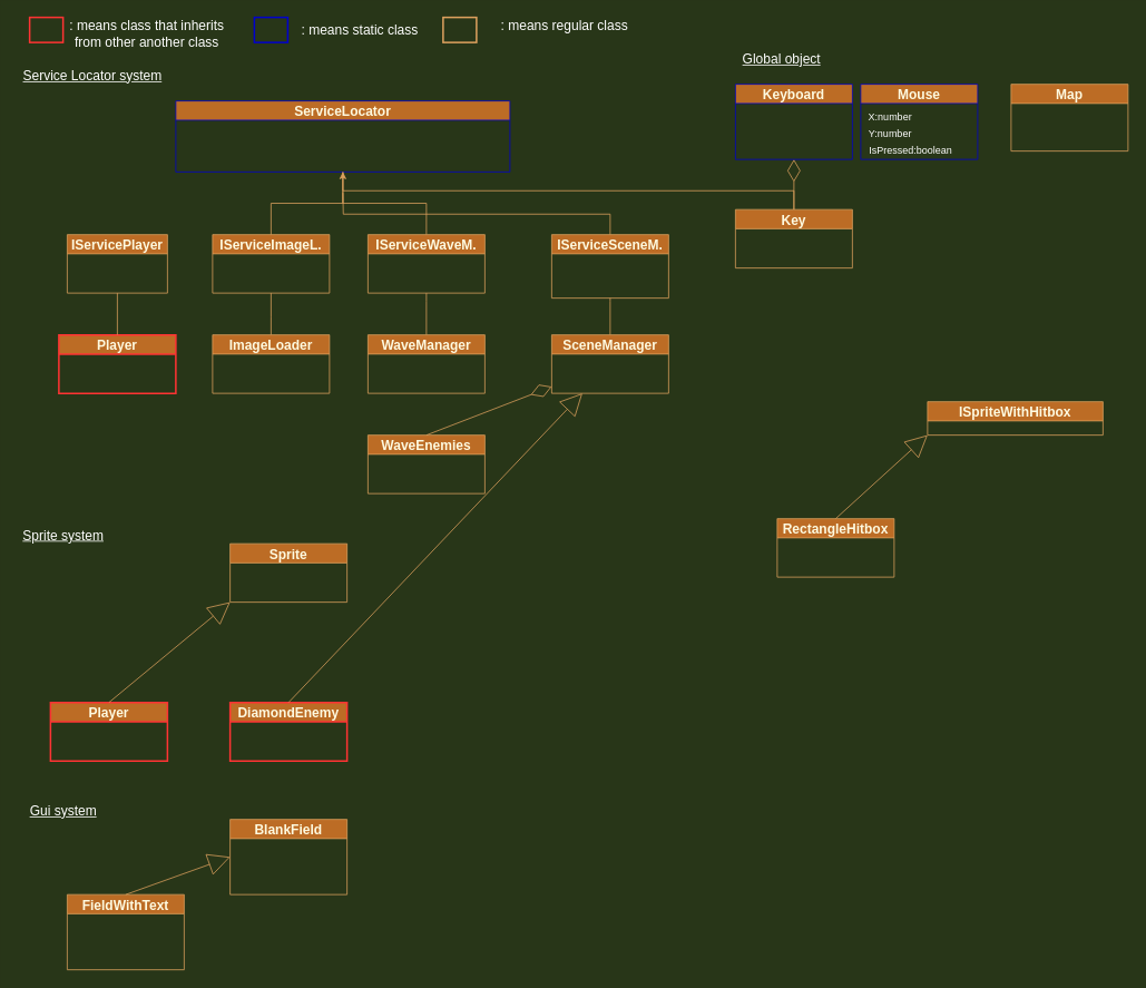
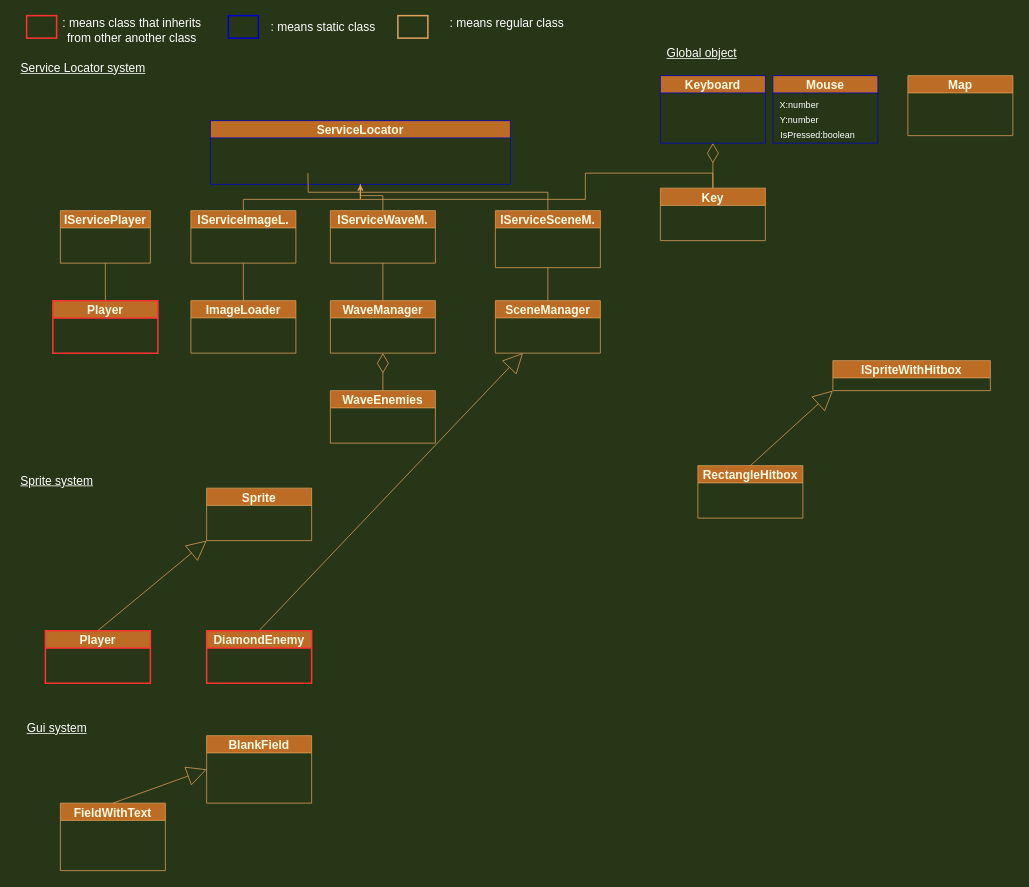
- <mxCell id="2" value="ServiceLocator" style="swimlane;fontSize=16;fillColor=#BC6C25;strokeColor=#0000CC;fontColor=#FEFAE0;" parent="1" vertex="1"><mxGeometry x="210" y="120" width="400" height="85" as="geometry"><mxRectangle x="190" y="20" width="150" height="23" as="alternateBounds" /></mxGeometry></mxCell>
+ <mxCell id="2" value="ServiceLocator" style="swimlane;fontSize=16;fillColor=#BC6C25;strokeColor=#0000CC;fontColor=#FEFAE0;" parent="1" vertex="1"><mxGeometry x="280" y="160" width="400" height="85" as="geometry"><mxRectangle x="190" y="20" width="150" height="23" as="alternateBounds" /></mxGeometry></mxCell>
- <mxCell id="10" value="" style="endArrow=diamondThin;endFill=0;endSize=24;html=1;rounded=0;exitX=0.5;exitY=0;exitDx=0;exitDy=0;labelBackgroundColor=#283618;strokeColor=#DDA15E;fontColor=#FEFAE0;" parent="1" source="9" target="22" edge="1"><mxGeometry width="160" relative="1" as="geometry"><mxPoint x="454" y="510" as="sourcePoint" /><mxPoint x="614" y="510" as="targetPoint" /></mxGeometry></mxCell>
+ <mxCell id="10" value="" style="endArrow=diamondThin;endFill=0;endSize=24;html=1;rounded=0;entryX=0.5;entryY=1;entryDx=0;entryDy=0;exitX=0.5;exitY=0;exitDx=0;exitDy=0;labelBackgroundColor=#283618;strokeColor=#DDA15E;fontColor=#FEFAE0;" parent="1" source="9" target="6" edge="1"><mxGeometry width="160" relative="1" as="geometry"><mxPoint x="454" y="510" as="sourcePoint" /><mxPoint x="614" y="510" as="targetPoint" /></mxGeometry></mxCell>
